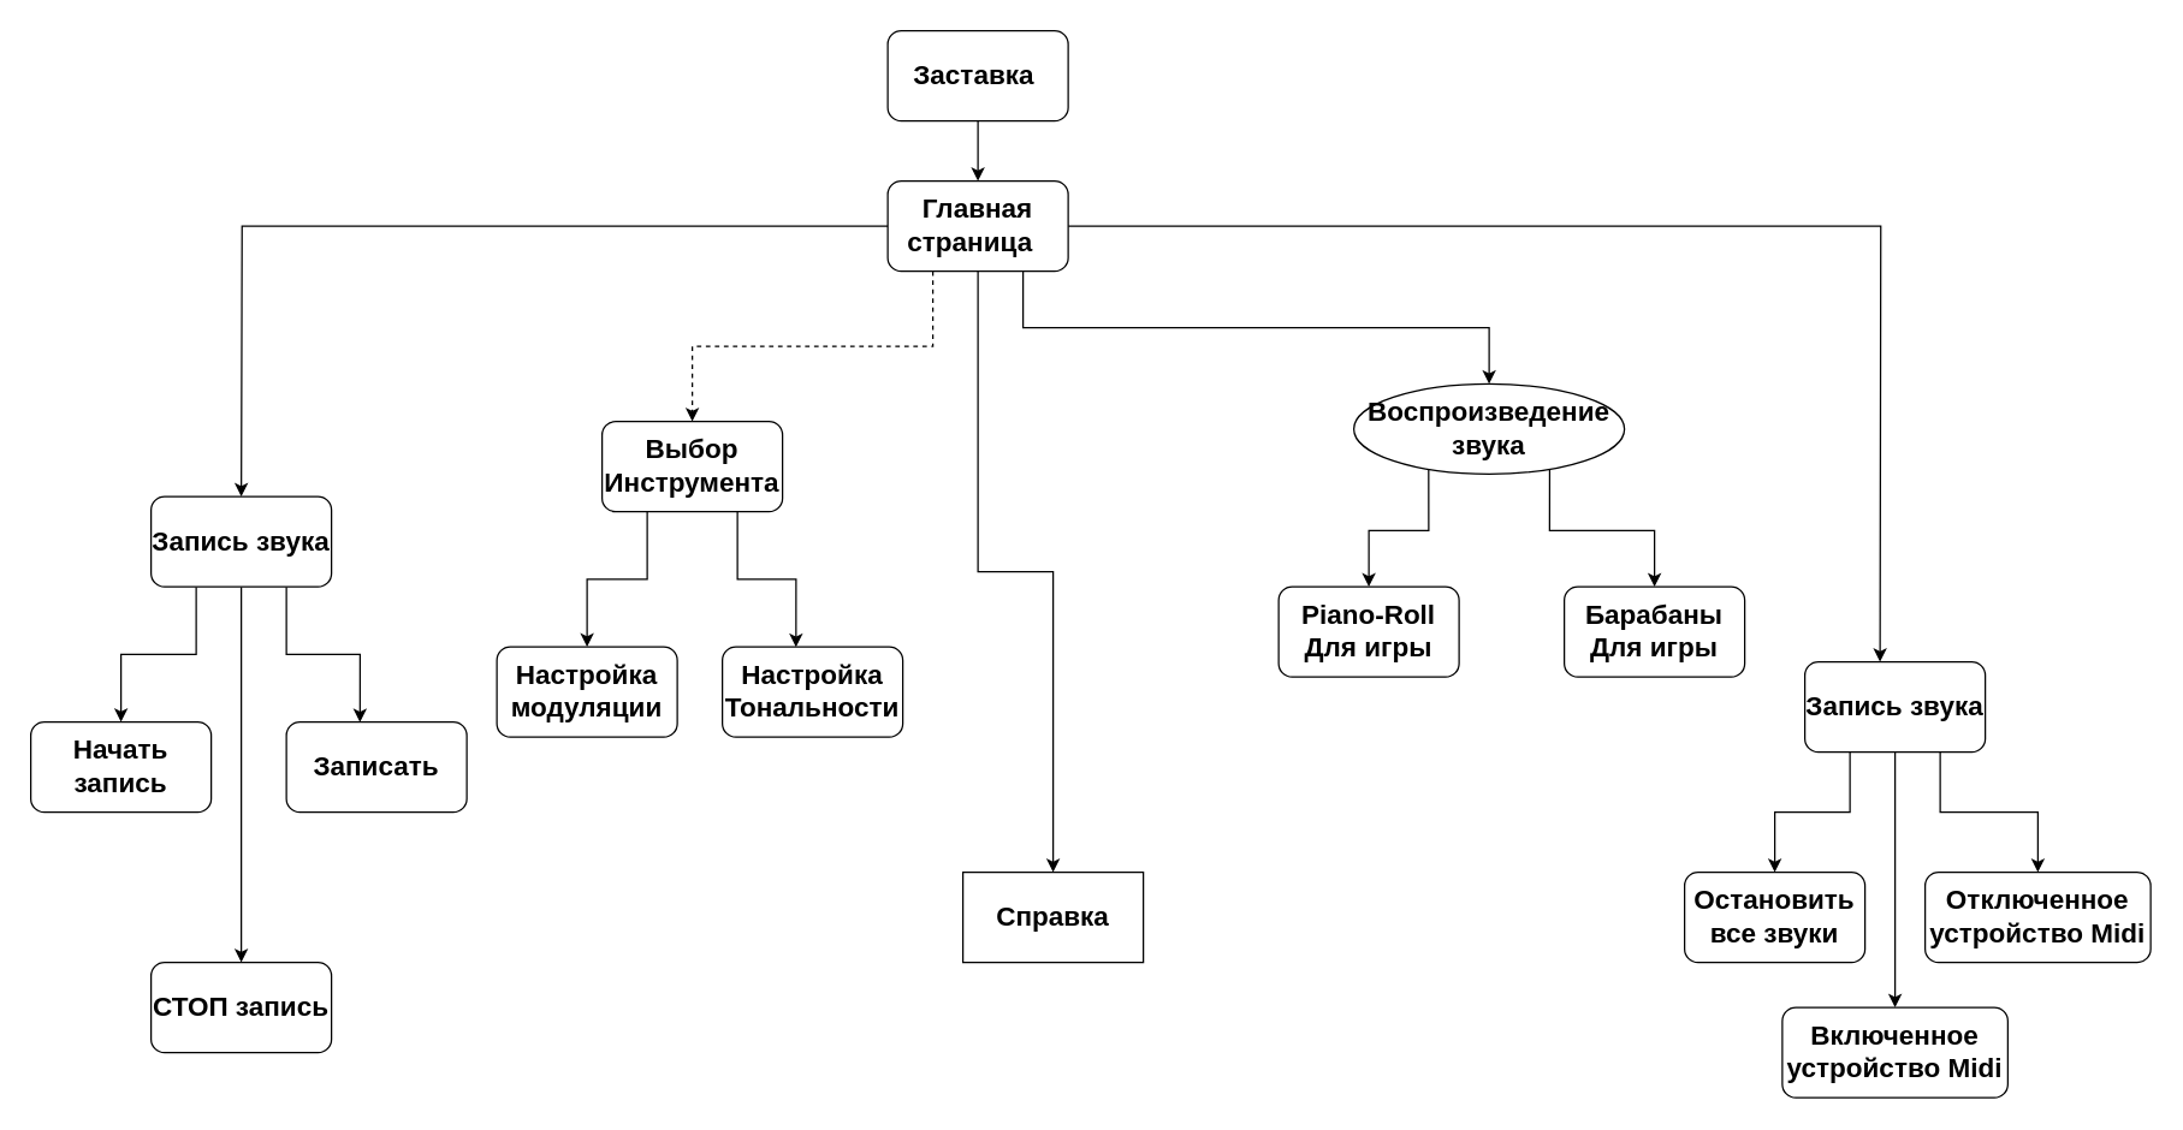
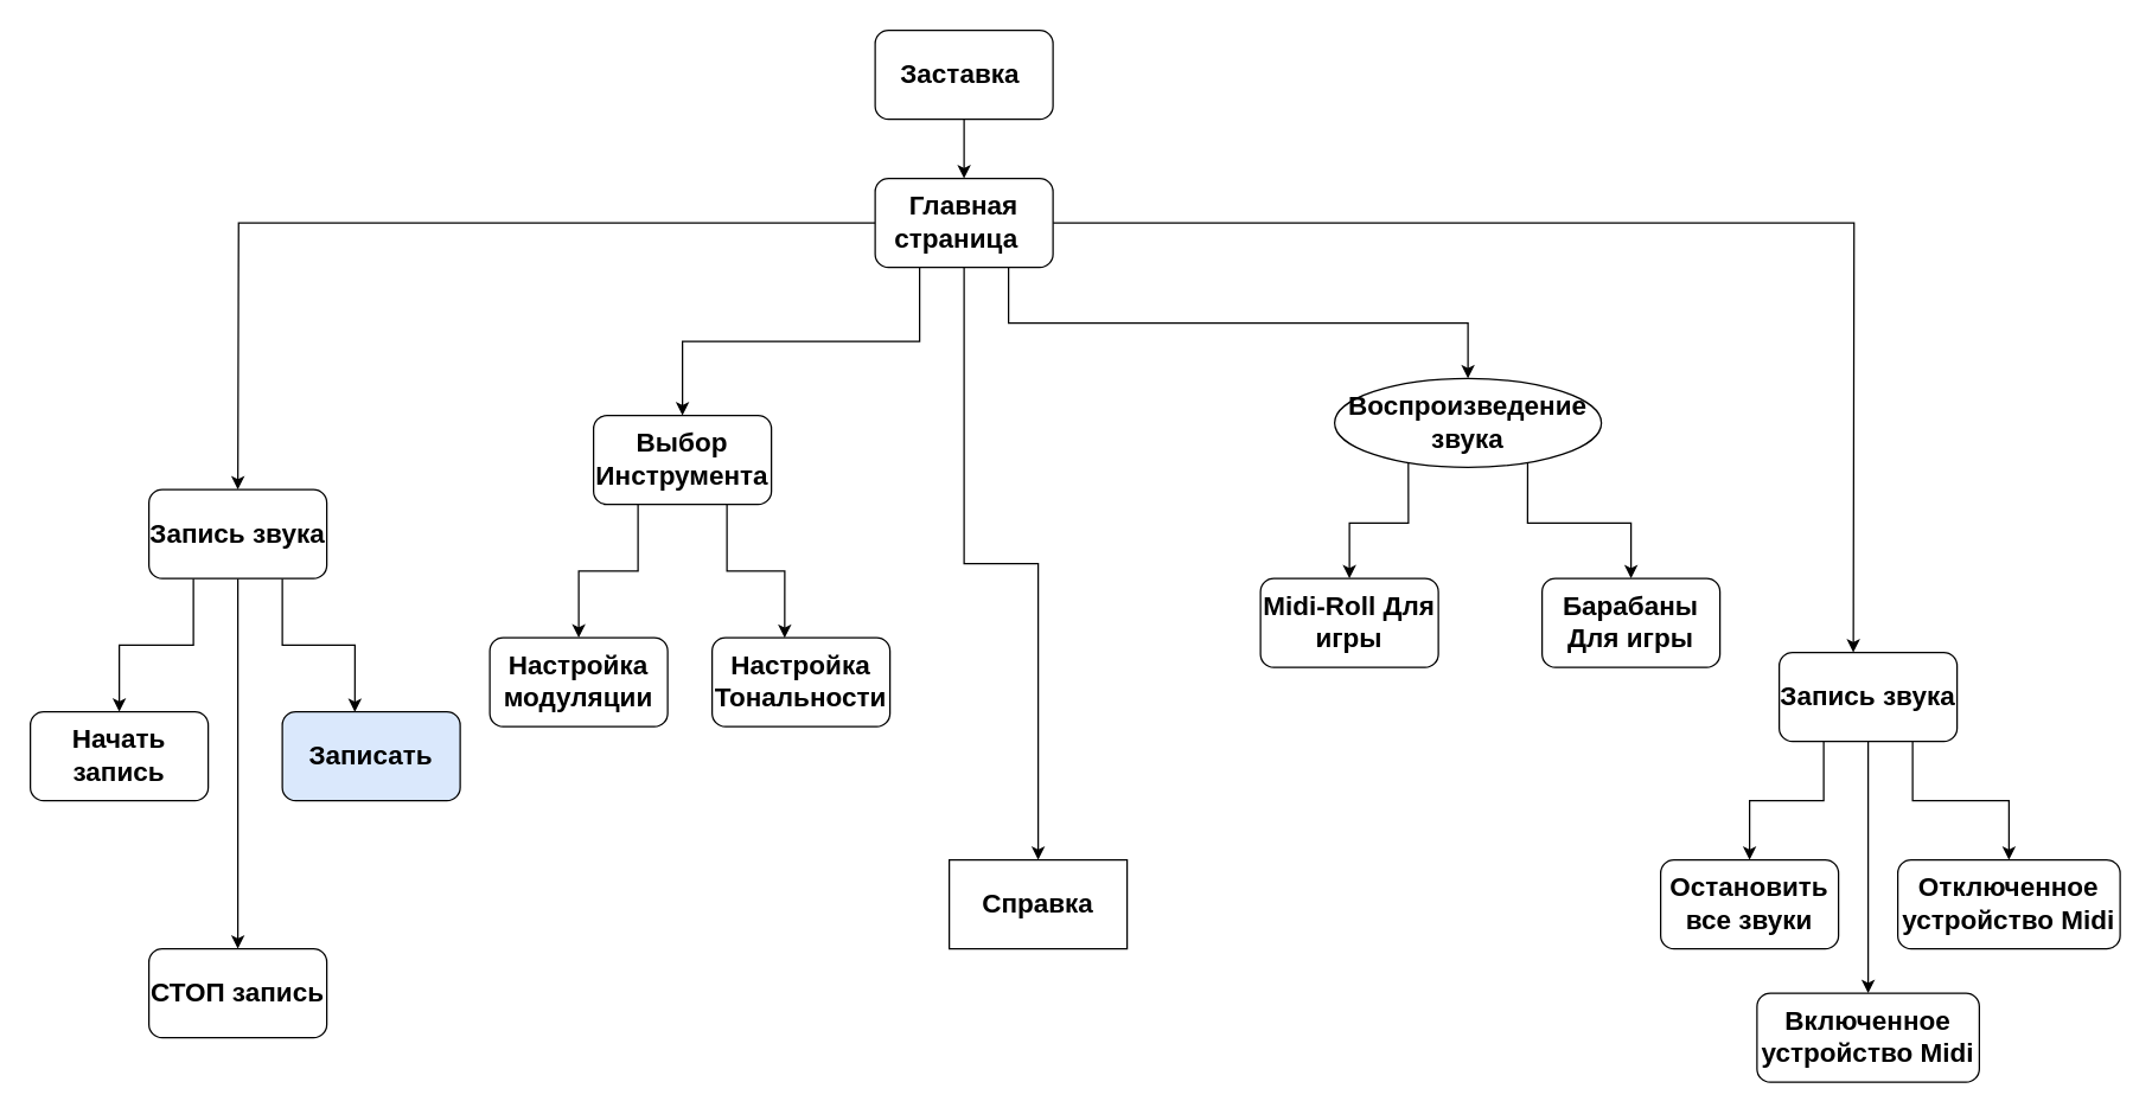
- <mxCell id="5" style="edgeStyle=orthogonalEdgeStyle;rounded=0;orthogonalLoop=1;jettySize=auto;html=1;exitX=0.25;exitY=1;exitDx=0;exitDy=0;dashed=1;" edge="1" parent="1" source="9" target="12"><mxGeometry relative="1" as="geometry" /></mxCell>
+ <mxCell id="5" style="edgeStyle=orthogonalEdgeStyle;rounded=0;orthogonalLoop=1;jettySize=auto;html=1;exitX=0.25;exitY=1;exitDx=0;exitDy=0;" edge="1" parent="1" source="9" target="12"><mxGeometry relative="1" as="geometry" /></mxCell>
- <mxCell id="13" value="&lt;h2&gt;Piano-Roll Для игры&lt;/h2&gt;" style="rounded=1;whiteSpace=wrap;html=1;" vertex="1" parent="1"><mxGeometry x="850" y="390" width="120" height="60" as="geometry" /></mxCell>
+ <mxCell id="13" value="&lt;h2&gt;Midi-Roll Для игры&lt;/h2&gt;" style="rounded=1;whiteSpace=wrap;html=1;" vertex="1" parent="1"><mxGeometry x="850" y="390" width="120" height="60" as="geometry" /></mxCell>
- <mxCell id="22" value="&lt;h2 style=&quot;border-color: var(--border-color);&quot;&gt;Записать&lt;/h2&gt;" style="rounded=1;whiteSpace=wrap;html=1;" vertex="1" parent="1"><mxGeometry x="190" y="480" width="120" height="60" as="geometry" /></mxCell>
+ <mxCell id="22" value="&lt;h2 style=&quot;border-color: var(--border-color);&quot;&gt;Записать&lt;/h2&gt;" style="rounded=1;whiteSpace=wrap;html=1;fillColor=#dae8fc;" vertex="1" parent="1"><mxGeometry x="190" y="480" width="120" height="60" as="geometry" /></mxCell>
